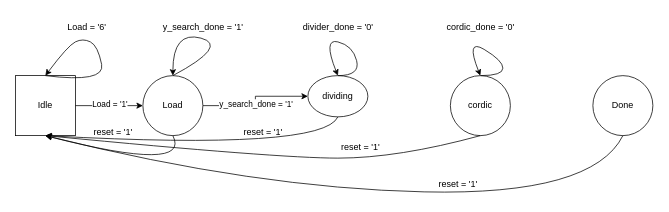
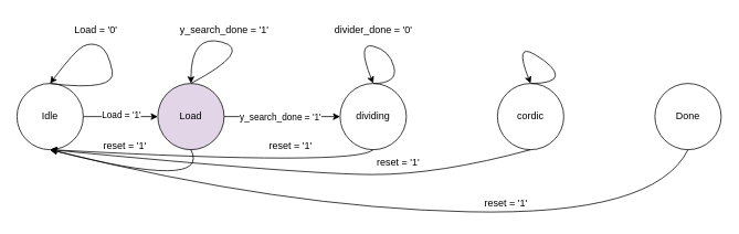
- <mxCell id="14" value="Load = '6'" style="text;html=1;align=center;verticalAlign=middle;resizable=0;points=[];autosize=1;strokeColor=none;fillColor=none;" parent="1" vertex="1"><mxGeometry x="75" y="20" width="80" height="30" as="geometry" /></mxCell>
+ <mxCell id="14" value="Load = '0'" style="text;html=1;align=center;verticalAlign=middle;resizable=0;points=[];autosize=1;strokeColor=none;fillColor=none;" parent="1" vertex="1"><mxGeometry x="75" y="20" width="80" height="30" as="geometry" /></mxCell>
- <mxCell id="16" value="cordic_done = '0'" style="text;html=1;align=center;verticalAlign=middle;resizable=0;points=[];autosize=1;strokeColor=none;fillColor=none;" parent="1" vertex="1"><mxGeometry x="585" y="20" width="110" height="30" as="geometry" /></mxCell>
- <mxCell id="5" value="dividing" style="ellipse;whiteSpace=wrap;html=1;aspect=fixed;" parent="1" vertex="1"><mxGeometry x="410" y="100" width="80" height="55" as="geometry" /></mxCell>
+ <mxCell id="5" value="dividing" style="ellipse;whiteSpace=wrap;html=1;aspect=fixed;" parent="1" vertex="1"><mxGeometry x="410" y="100" width="80" height="80" as="geometry" /></mxCell>
- <mxCell id="4" value="Idle" style="whiteSpace=wrap;html=1;aspect=fixed;rounded=0;" parent="1" vertex="1"><mxGeometry x="20" y="100" width="80" height="80" as="geometry" /></mxCell>
+ <mxCell id="4" value="Idle" style="ellipse;whiteSpace=wrap;html=1;aspect=fixed;" parent="1" vertex="1"><mxGeometry x="20" y="100" width="80" height="80" as="geometry" /></mxCell>
- <mxCell id="20" value="Load" style="ellipse;whiteSpace=wrap;html=1;aspect=fixed;" parent="1" vertex="1"><mxGeometry x="190" y="100" width="80" height="80" as="geometry" /></mxCell>
+ <mxCell id="20" value="Load" style="ellipse;whiteSpace=wrap;html=1;aspect=fixed;fillColor=#e1d5e7;" parent="1" vertex="1"><mxGeometry x="190" y="100" width="80" height="80" as="geometry" /></mxCell>
